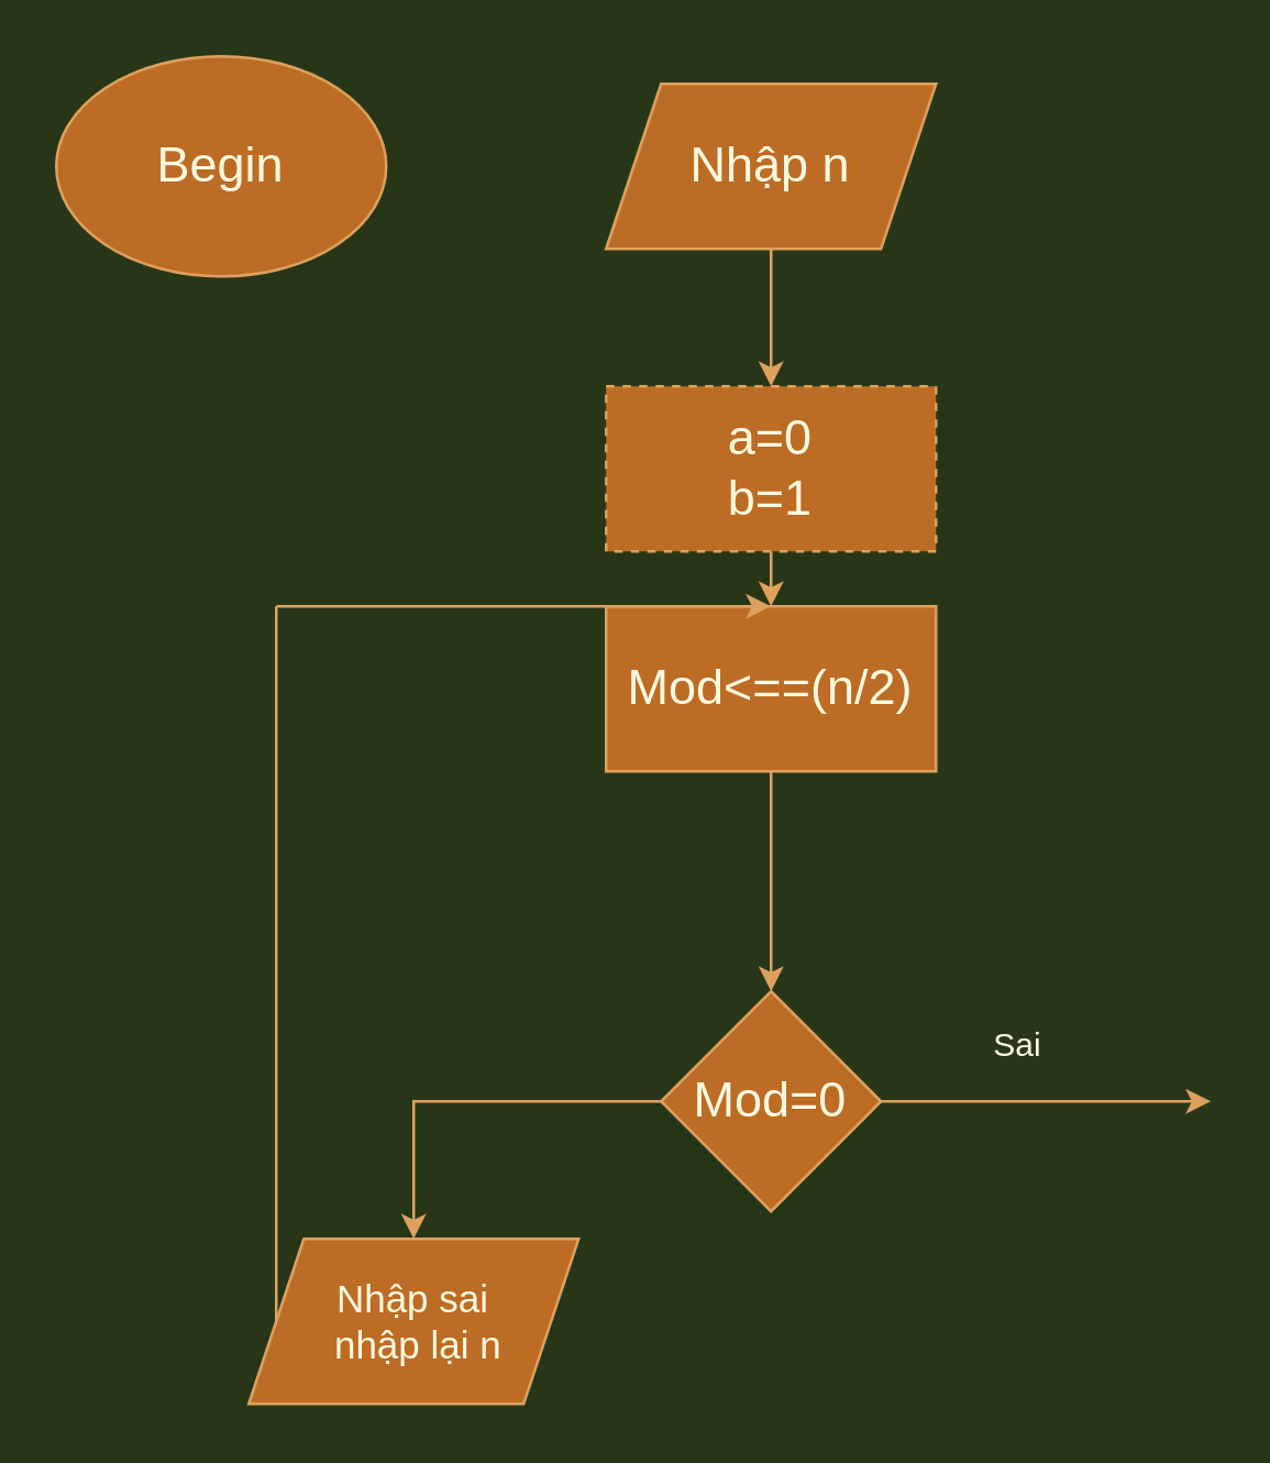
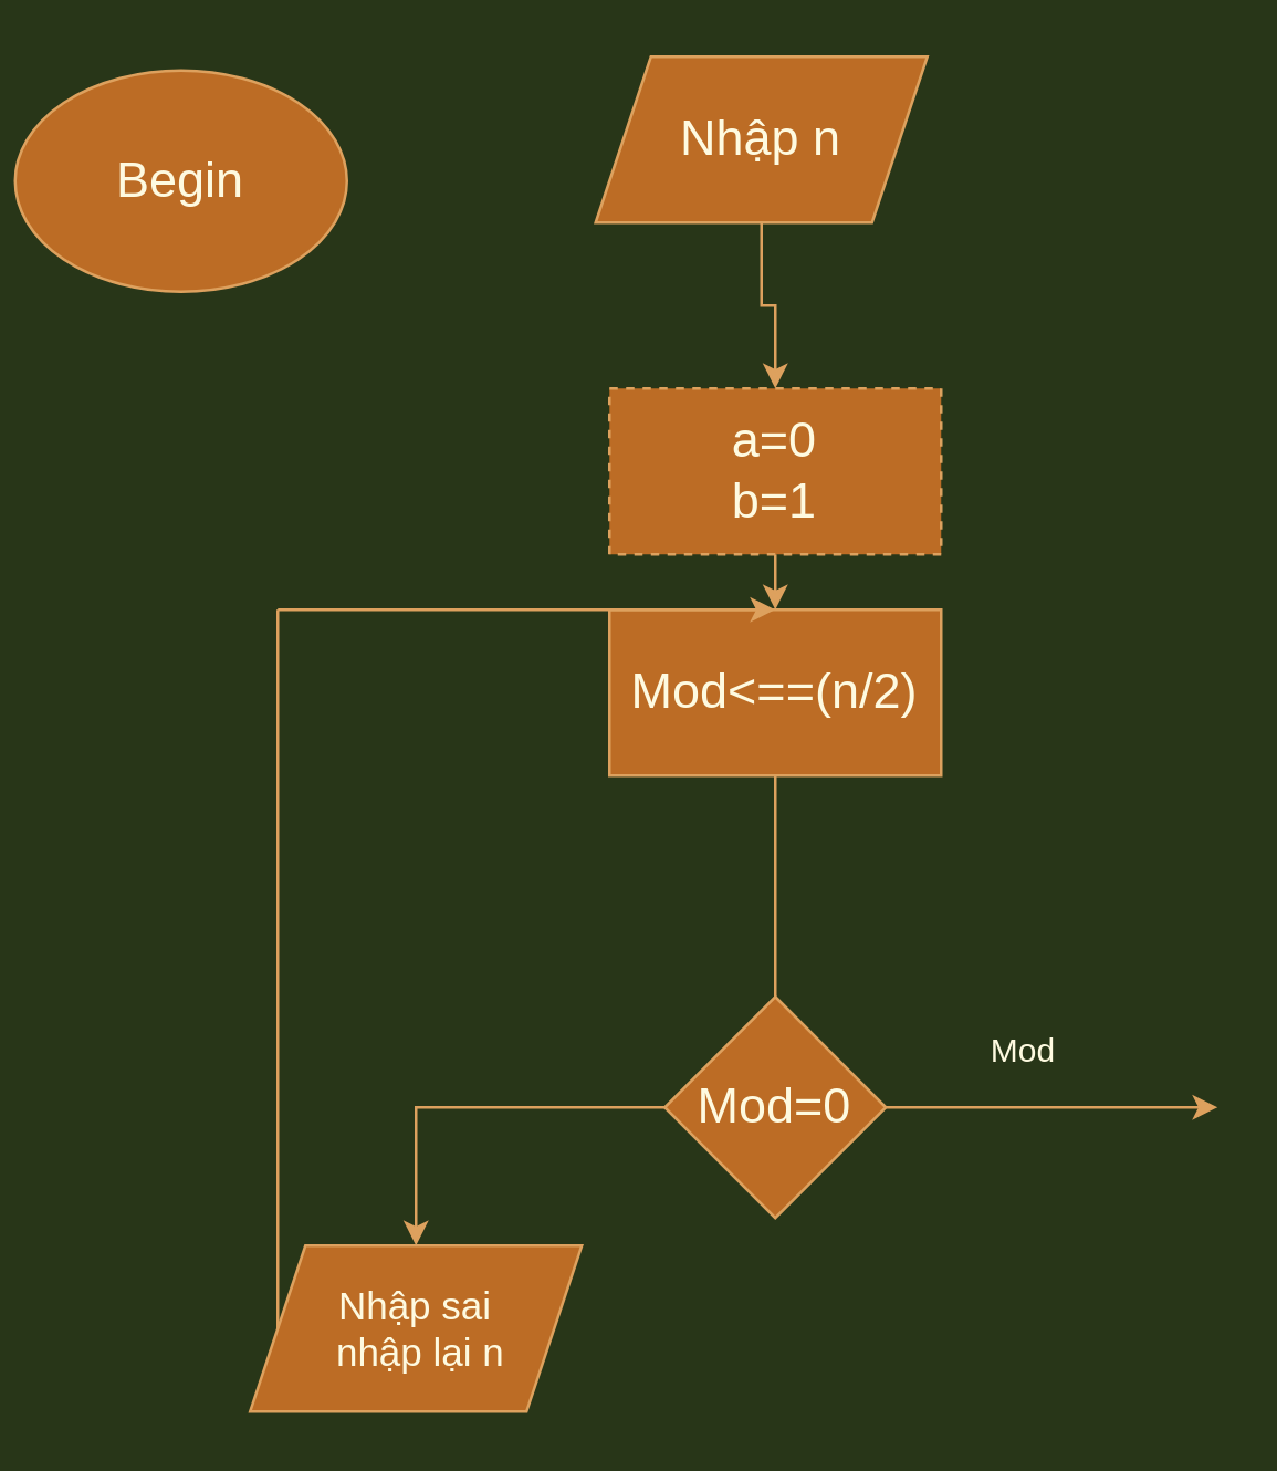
- <mxCell id="2" value="&lt;font style=&quot;font-size: 18px&quot;&gt;Begin&lt;/font&gt;" style="ellipse;whiteSpace=wrap;html=1;fillColor=#BC6C25;strokeColor=#DDA15E;fontColor=#FEFAE0;" vertex="1" parent="1"><mxGeometry width="120" height="80" as="geometry" x="20" y="20" /></mxCell>
+ <mxCell id="2" value="&lt;font style=&quot;font-size: 18px&quot;&gt;Begin&lt;/font&gt;" style="ellipse;whiteSpace=wrap;html=1;fillColor=#BC6C25;strokeColor=#DDA15E;fontColor=#FEFAE0;" vertex="1" parent="1"><mxGeometry x="5" y="25" width="120" height="80" as="geometry" /></mxCell>
- <mxCell id="4" value="&lt;font style=&quot;font-size: 18px&quot;&gt;Nhập n&lt;/font&gt;" style="shape=parallelogram;perimeter=parallelogramPerimeter;whiteSpace=wrap;html=1;fixedSize=1;fillColor=#BC6C25;strokeColor=#DDA15E;fontColor=#FEFAE0;" vertex="1" parent="1"><mxGeometry x="220" y="30" width="120" height="60" as="geometry" /></mxCell>
+ <mxCell id="4" value="&lt;font style=&quot;font-size: 18px&quot;&gt;Nhập n&lt;/font&gt;" style="shape=parallelogram;perimeter=parallelogramPerimeter;whiteSpace=wrap;html=1;fixedSize=1;fillColor=#BC6C25;strokeColor=#DDA15E;fontColor=#FEFAE0;" vertex="1" parent="1"><mxGeometry x="215" y="20" width="120" height="60" as="geometry" /></mxCell>
- <mxCell id="10" style="edgeStyle=orthogonalEdgeStyle;rounded=0;orthogonalLoop=1;jettySize=auto;html=1;exitX=0.5;exitY=1;exitDx=0;exitDy=0;entryX=0.5;entryY=0;entryDx=0;entryDy=0;labelBackgroundColor=#283618;strokeColor=#DDA15E;fontColor=#FEFAE0;" edge="1" parent="1" source="11" target="7"><mxGeometry relative="1" as="geometry" /></mxCell>
+ <mxCell id="10" style="edgeStyle=orthogonalEdgeStyle;rounded=0;orthogonalLoop=1;jettySize=auto;html=1;exitX=0.5;exitY=1;exitDx=0;exitDy=0;entryX=0.5;entryY=0;entryDx=0;entryDy=0;labelBackgroundColor=#283618;strokeColor=#DDA15E;fontColor=#FEFAE0;endArrow=none;" edge="1" parent="1" source="11" target="7"><mxGeometry relative="1" as="geometry" /></mxCell>
- <mxCell id="12" value="Sai" style="text;html=1;strokeColor=none;fillColor=none;align=center;verticalAlign=middle;whiteSpace=wrap;rounded=0;fontColor=#FEFAE0;" vertex="1" parent="1"><mxGeometry x="350" y="370" width="40" height="20" as="geometry" /></mxCell>
+ <mxCell id="12" value="Mod" style="text;html=1;strokeColor=none;fillColor=none;align=center;verticalAlign=middle;whiteSpace=wrap;rounded=0;fontColor=#FEFAE0;" vertex="1" parent="1"><mxGeometry x="350" y="370" width="40" height="20" as="geometry" /></mxCell>
